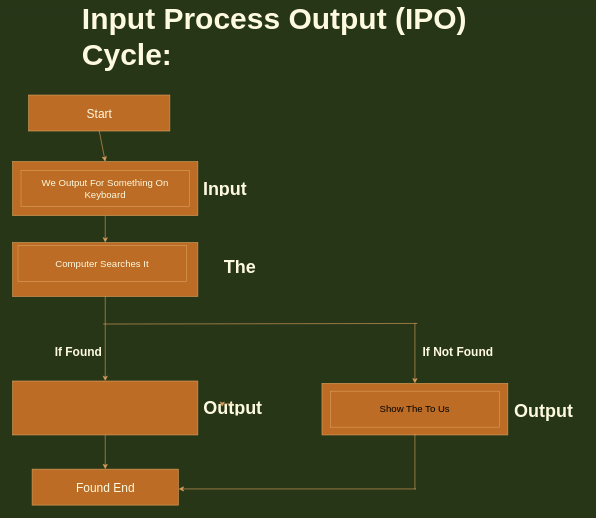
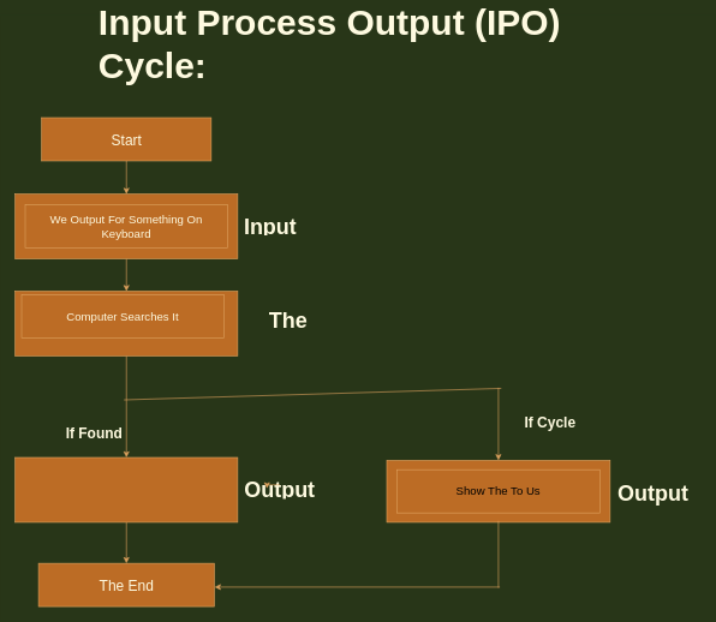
- <mxCell id="19" value="Start" style="rounded=0;whiteSpace=wrap;html=1;fontSize=20;fontColor=#FEFAE0;fillColor=#BC6C25;strokeColor=#DDA15E;" parent="1" vertex="1"><mxGeometry x="46.75" y="138" width="235.5" height="60" as="geometry" /></mxCell>
+ <mxCell id="19" value="Start" style="rounded=0;whiteSpace=wrap;html=1;fontSize=20;fontColor=#FEFAE0;fillColor=#BC6C25;strokeColor=#DDA15E;" parent="1" vertex="1"><mxGeometry x="56.75" y="143" width="235.5" height="60" as="geometry" /></mxCell>
- <mxCell id="15" value="&lt;h1&gt;&lt;font style=&quot;font-size: 20px;&quot;&gt;If Not Found&lt;/font&gt;&lt;/h1&gt;" style="text;html=1;strokeColor=none;fillColor=none;spacing=5;spacingTop=-20;whiteSpace=wrap;overflow=hidden;rounded=0;fontSize=20;align=center;fontColor=#FEFAE0;" parent="1" vertex="1"><mxGeometry x="698" y="518" width="130" height="70" as="geometry" /></mxCell>
+ <mxCell id="15" value="&lt;h1&gt;&lt;font style=&quot;font-size: 20px;&quot;&gt;If Cycle Found&lt;/font&gt;&lt;/h1&gt;" style="text;html=1;strokeColor=none;fillColor=none;spacing=5;spacingTop=-20;whiteSpace=wrap;overflow=hidden;rounded=0;fontSize=20;align=center;fontColor=#FEFAE0;" parent="1" vertex="1"><mxGeometry x="698" y="518" width="130" height="70" as="geometry" /></mxCell>
- <mxCell id="16" value="&lt;h1&gt;&lt;font style=&quot;font-size: 20px;&quot;&gt;If Found&lt;/font&gt;&lt;/h1&gt;" style="text;html=1;strokeColor=none;fillColor=none;spacing=5;spacingTop=-20;whiteSpace=wrap;overflow=hidden;rounded=0;fontSize=20;align=center;fontColor=#FEFAE0;" parent="1" vertex="1"><mxGeometry x="78" y="519" width="104" height="70" as="geometry" /></mxCell>
+ <mxCell id="16" value="&lt;h1&gt;&lt;font style=&quot;font-size: 20px;&quot;&gt;If Found&lt;/font&gt;&lt;/h1&gt;" style="text;html=1;strokeColor=none;fillColor=none;spacing=5;spacingTop=-20;whiteSpace=wrap;overflow=hidden;rounded=0;fontSize=20;align=center;fontColor=#FEFAE0;" parent="1" vertex="1"><mxGeometry x="78" y="534" width="104" height="70" as="geometry" /></mxCell>
- <mxCell id="17" value="Found End" style="rounded=0;whiteSpace=wrap;html=1;fontSize=20;fillColor=#BC6C25;strokeColor=#DDA15E;fontColor=#FEFAE0;" parent="1" vertex="1"><mxGeometry x="52.5" y="762" width="244" height="60" as="geometry" /></mxCell>
+ <mxCell id="17" value="The End" style="rounded=0;whiteSpace=wrap;html=1;fontSize=20;fillColor=#BC6C25;strokeColor=#DDA15E;fontColor=#FEFAE0;" parent="1" vertex="1"><mxGeometry x="52.5" y="762" width="244" height="60" as="geometry" /></mxCell>
